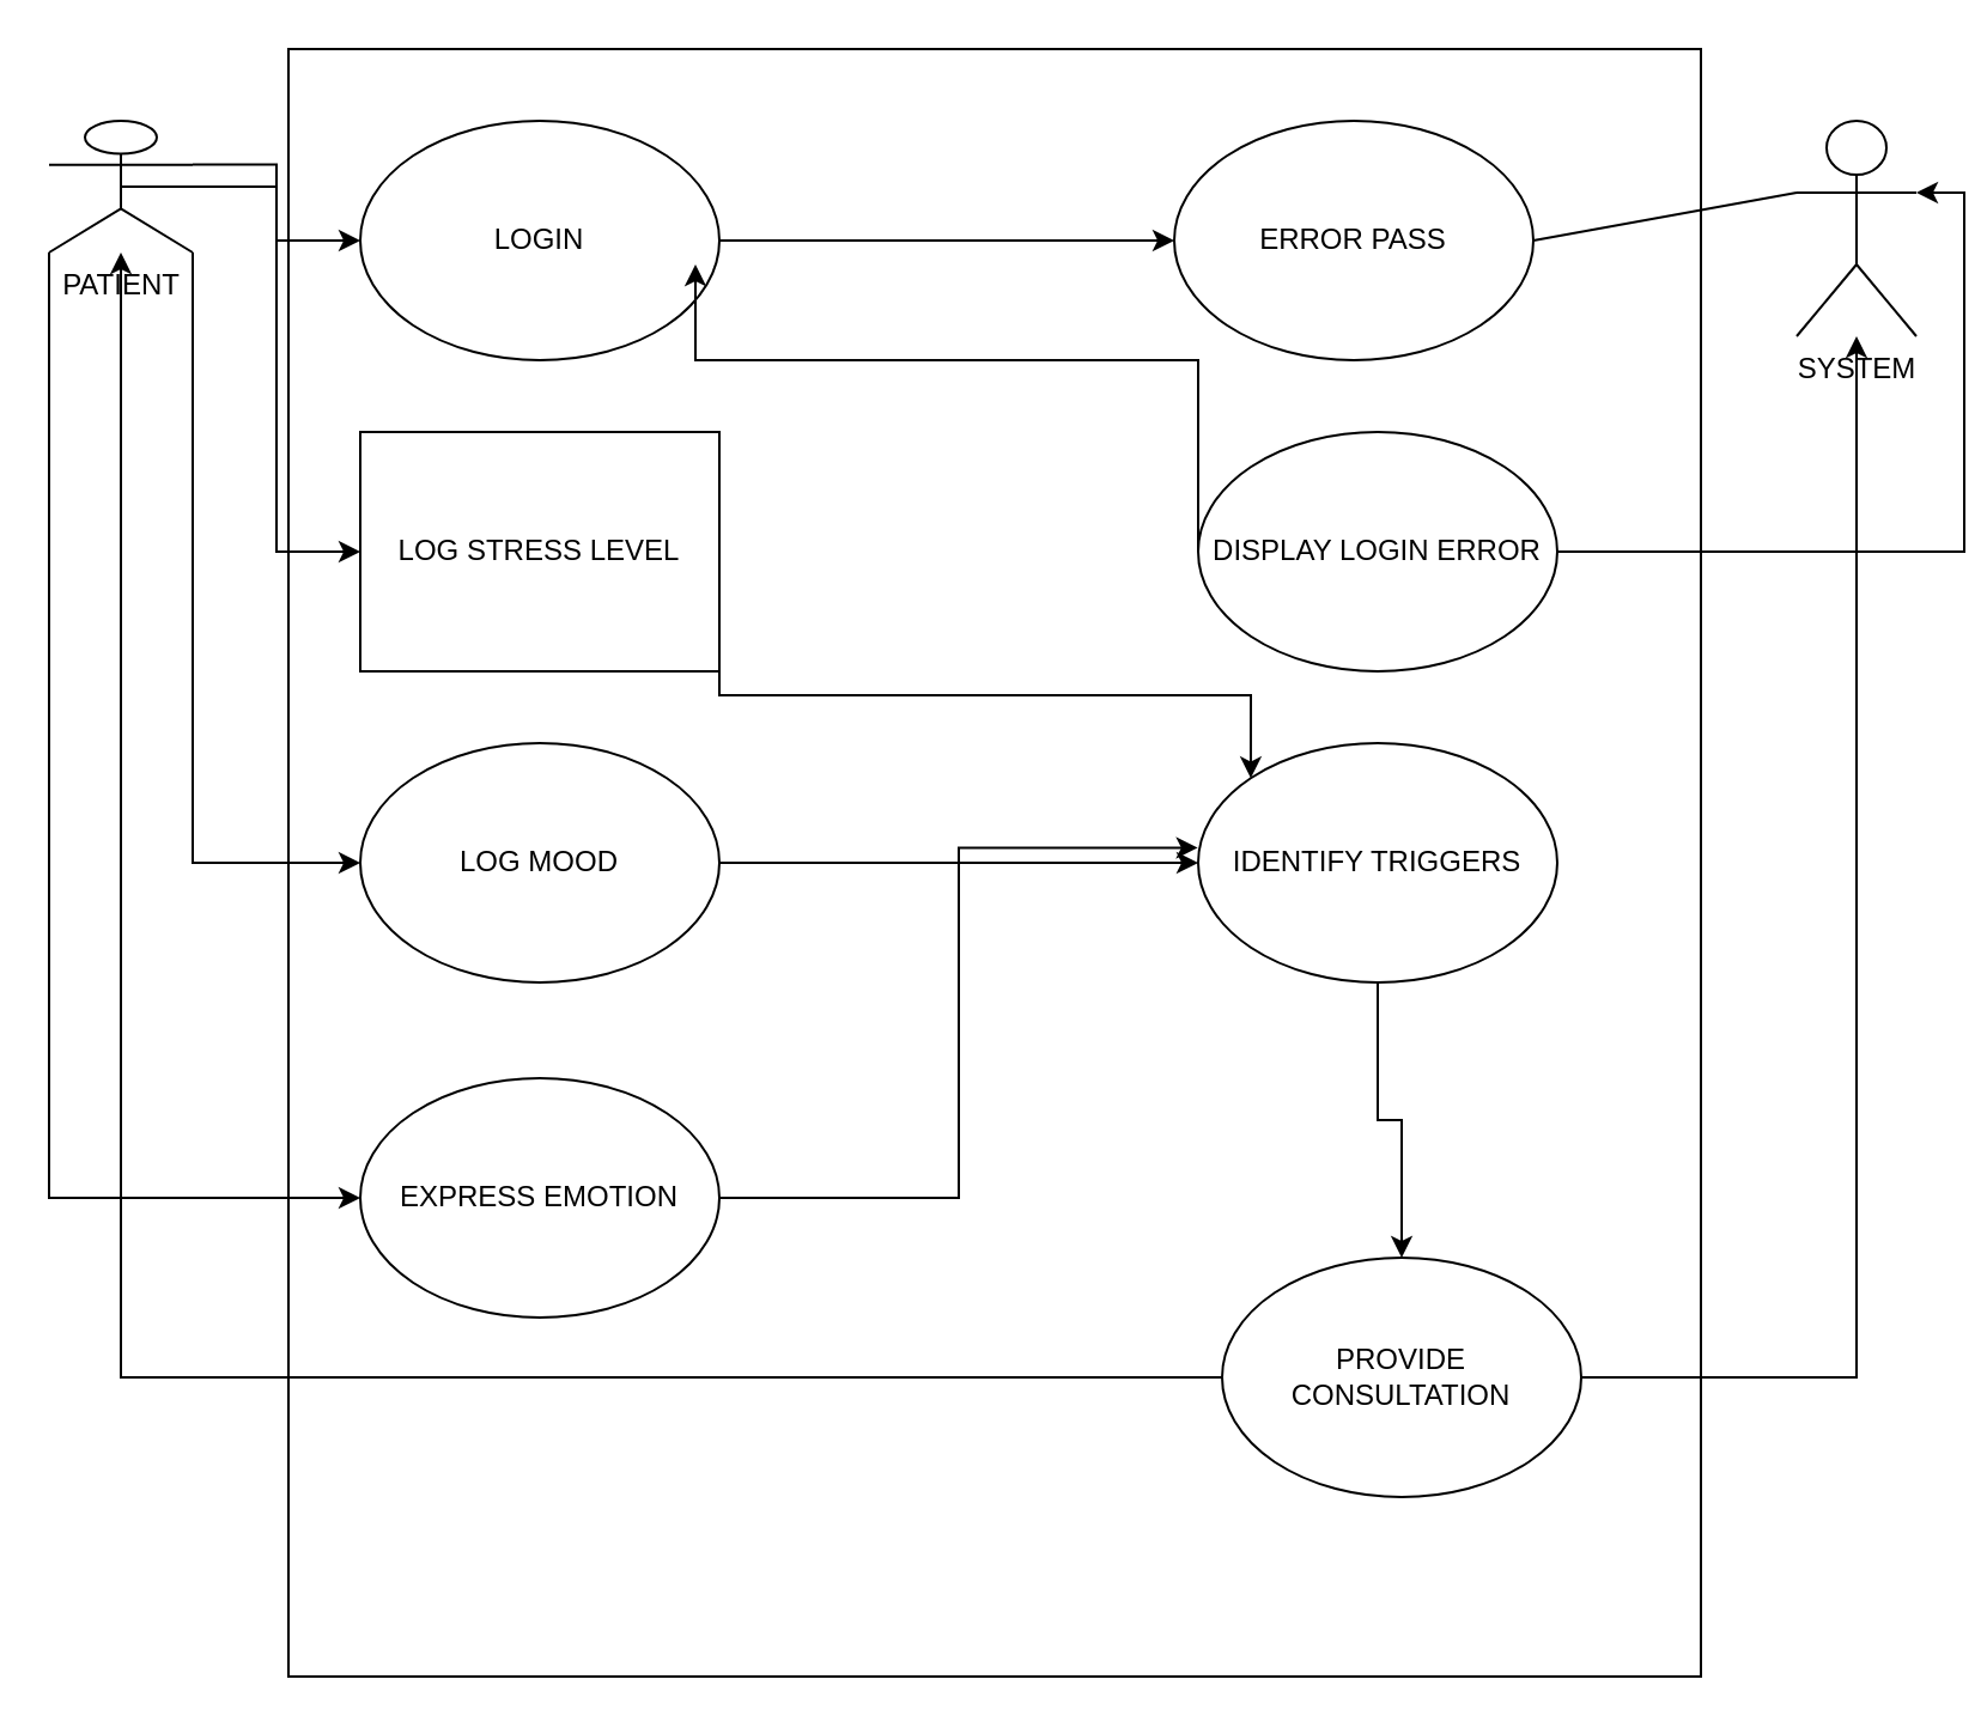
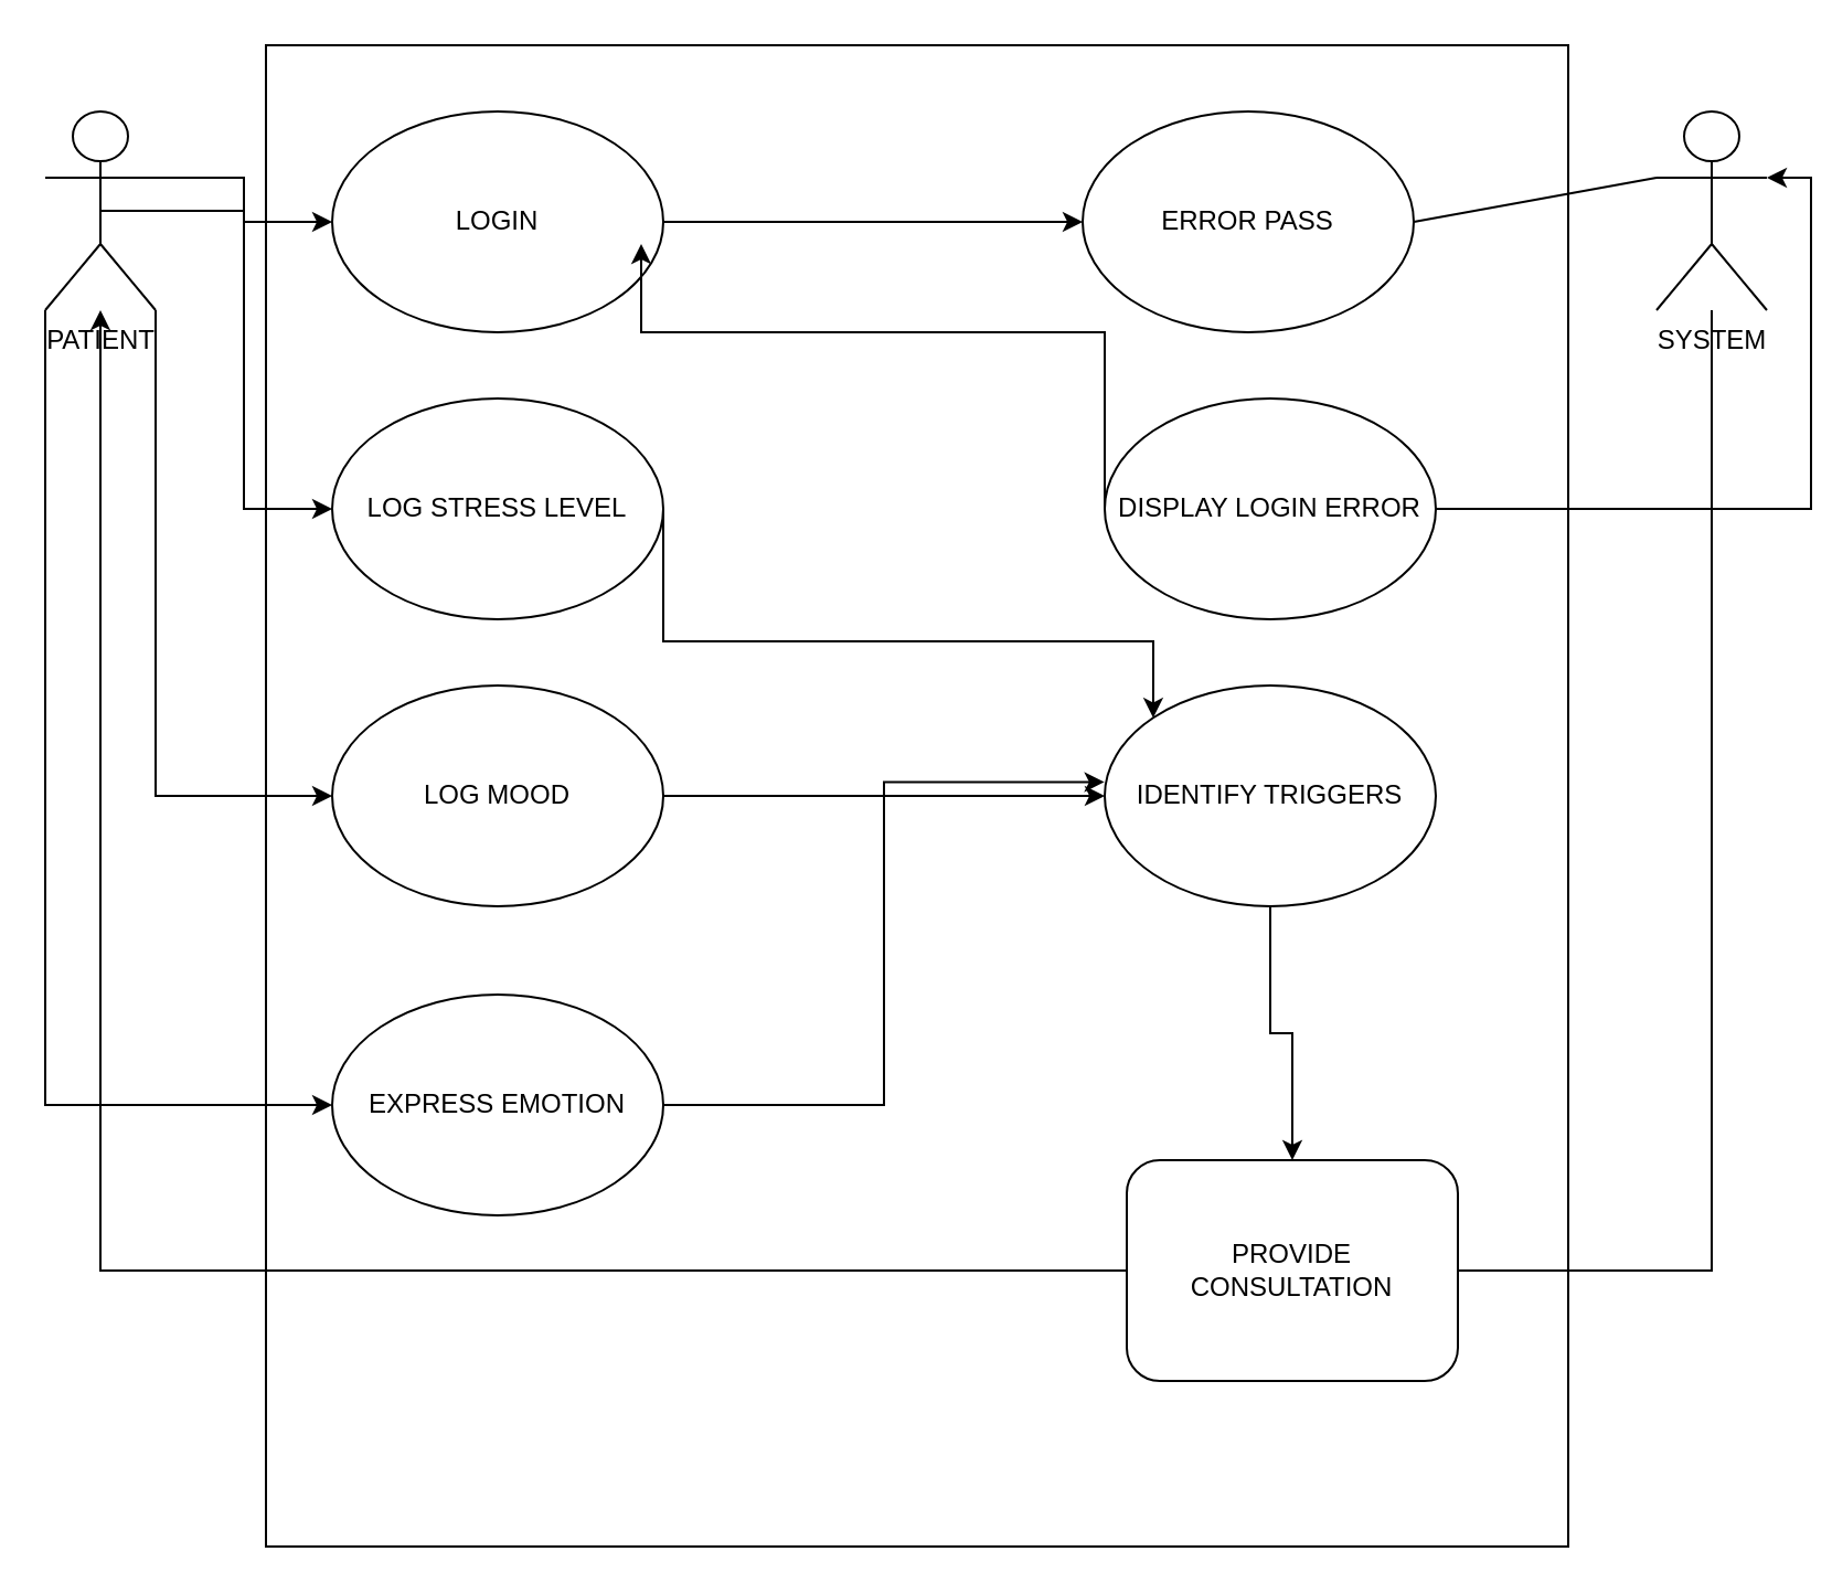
- <mxCell id="7" value="PATIENT" style="shape=umlActor;verticalLabelPosition=bottom;verticalAlign=top;html=1;outlineConnect=0;" vertex="1" parent="1"><mxGeometry x="20" y="50" width="60" height="55" as="geometry" /></mxCell>
+ <mxCell id="7" value="PATIENT" style="shape=umlActor;verticalLabelPosition=bottom;verticalAlign=top;html=1;outlineConnect=0;" vertex="1" parent="1"><mxGeometry x="20" y="50" width="50" height="90" as="geometry" /></mxCell>
- <mxCell id="21" style="edgeStyle=orthogonalEdgeStyle;rounded=0;orthogonalLoop=1;jettySize=auto;html=1;" edge="1" parent="1" source="23" target="8"><mxGeometry relative="1" as="geometry" /></mxCell>
+ <mxCell id="21" style="edgeStyle=orthogonalEdgeStyle;rounded=0;orthogonalLoop=1;jettySize=auto;html=1;endArrow=none;" edge="1" parent="1" source="23" target="8"><mxGeometry relative="1" as="geometry" /></mxCell>
- <mxCell id="12" value="LOG STRESS LEVEL" style="whiteSpace=wrap;html=1;rounded=0;" vertex="1" parent="1"><mxGeometry x="150" y="180" width="150" height="100" as="geometry" /></mxCell>
+ <mxCell id="12" value="LOG STRESS LEVEL" style="ellipse;whiteSpace=wrap;html=1;" vertex="1" parent="1"><mxGeometry x="150" y="180" width="150" height="100" as="geometry" /></mxCell>
- <mxCell id="23" value="PROVIDE CONSULTATION" style="ellipse;whiteSpace=wrap;html=1;" vertex="1" parent="1"><mxGeometry x="510" y="525" width="150" height="100" as="geometry" /></mxCell>
+ <mxCell id="23" value="PROVIDE CONSULTATION" style="whiteSpace=wrap;html=1;rounded=1;" vertex="1" parent="1"><mxGeometry x="510" y="525" width="150" height="100" as="geometry" /></mxCell>
